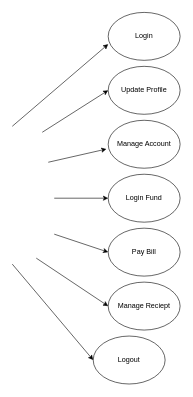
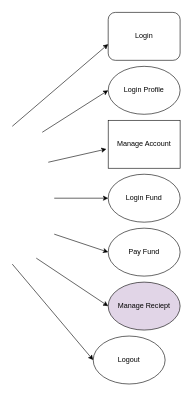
- <mxCell id="5" value="Login" style="ellipse;whiteSpace=wrap;html=1;" vertex="1" parent="1"><mxGeometry x="180" y="20" width="120" height="80" as="geometry" /></mxCell>
+ <mxCell id="5" value="Login" style="whiteSpace=wrap;html=1;rounded=1;" vertex="1" parent="1"><mxGeometry x="180" y="20" width="120" height="80" as="geometry" /></mxCell>
- <mxCell id="8" value="Update Profile" style="ellipse;whiteSpace=wrap;html=1;" vertex="1" parent="1"><mxGeometry x="180" y="110" width="120" height="80" as="geometry" /></mxCell>
+ <mxCell id="8" value="Login Profile" style="ellipse;whiteSpace=wrap;html=1;" vertex="1" parent="1"><mxGeometry x="180" y="110" width="120" height="80" as="geometry" /></mxCell>
- <mxCell id="4" value="Manage Account" style="ellipse;whiteSpace=wrap;html=1;" vertex="1" parent="1"><mxGeometry x="180" y="200" width="120" height="80" as="geometry" /></mxCell>
+ <mxCell id="4" value="Manage Account" style="whiteSpace=wrap;html=1;rounded=0;" vertex="1" parent="1"><mxGeometry x="180" y="200" width="120" height="80" as="geometry" /></mxCell>
- <mxCell id="2" value="Pay Bill" style="ellipse;whiteSpace=wrap;html=1;" vertex="1" parent="1"><mxGeometry x="180" y="380" width="120" height="80" as="geometry" /></mxCell>
+ <mxCell id="2" value="Pay Fund" style="ellipse;whiteSpace=wrap;html=1;" vertex="1" parent="1"><mxGeometry x="180" y="380" width="120" height="80" as="geometry" /></mxCell>
- <mxCell id="6" value="Manage Reciept" style="ellipse;whiteSpace=wrap;html=1;" vertex="1" parent="1"><mxGeometry x="180" y="470" width="120" height="80" as="geometry" /></mxCell>
+ <mxCell id="6" value="Manage Reciept" style="ellipse;whiteSpace=wrap;html=1;fillColor=#e1d5e7;" vertex="1" parent="1"><mxGeometry x="180" y="470" width="120" height="80" as="geometry" /></mxCell>
